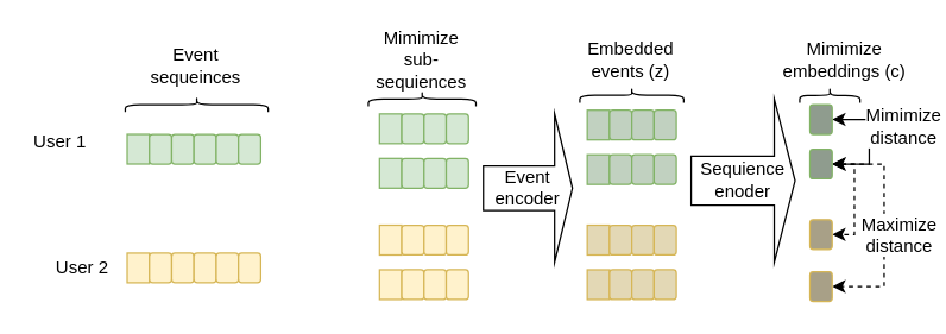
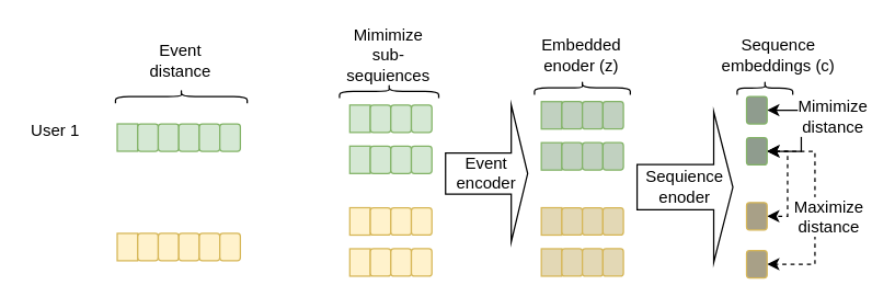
- <mxCell id="65" value="Embedded events (z)" style="text;html=1;strokeColor=none;fillColor=none;align=center;verticalAlign=middle;whiteSpace=wrap;rounded=0;" vertex="1" parent="1"><mxGeometry x="388.44" y="25" width="73.12" height="30" as="geometry" /></mxCell>
+ <mxCell id="65" value="Embedded enoder (z)" style="text;html=1;strokeColor=none;fillColor=none;align=center;verticalAlign=middle;whiteSpace=wrap;rounded=0;" vertex="1" parent="1"><mxGeometry x="388.44" y="25" width="73.12" height="30" as="geometry" /></mxCell>
- <mxCell id="66" value="Mimimize embeddings (c)" style="text;html=1;strokeColor=none;fillColor=none;align=center;verticalAlign=middle;whiteSpace=wrap;rounded=0;" vertex="1" parent="1"><mxGeometry x="521.89" y="25" width="93.11" height="30" as="geometry" /></mxCell>
+ <mxCell id="66" value="Sequence embeddings (c)" style="text;html=1;strokeColor=none;fillColor=none;align=center;verticalAlign=middle;whiteSpace=wrap;rounded=0;" vertex="1" parent="1"><mxGeometry x="521.89" y="25" width="93.11" height="30" as="geometry" /></mxCell>
- <mxCell id="64" value="Event sequeinces" style="text;html=1;strokeColor=none;fillColor=none;align=center;verticalAlign=middle;whiteSpace=wrap;rounded=0;" vertex="1" parent="1"><mxGeometry x="95.32" y="28.75" width="73.12" height="30" as="geometry" /></mxCell>
+ <mxCell id="64" value="Event distance" style="text;html=1;strokeColor=none;fillColor=none;align=center;verticalAlign=middle;whiteSpace=wrap;rounded=0;" vertex="1" parent="1"><mxGeometry x="95.32" y="28.75" width="73.12" height="30" as="geometry" /></mxCell>
- <mxCell id="31" value="Sequience enoder" style="shape=singleArrow;whiteSpace=wrap;html=1;gradientColor=none;" vertex="1" parent="1"><mxGeometry x="465" y="66.25" width="70" height="110" as="geometry" /></mxCell>
+ <mxCell id="31" value="Sequience enoder" style="shape=singleArrow;whiteSpace=wrap;html=1;gradientColor=none;" vertex="1" parent="1"><mxGeometry x="465" y="81.25" width="70" height="110" as="geometry" /></mxCell>
- <mxCell id="61" value="User 2" style="text;html=1;strokeColor=none;fillColor=none;align=center;verticalAlign=middle;whiteSpace=wrap;rounded=0;" vertex="1" parent="1"><mxGeometry x="35" y="170" width="40" height="20" as="geometry" /></mxCell>
